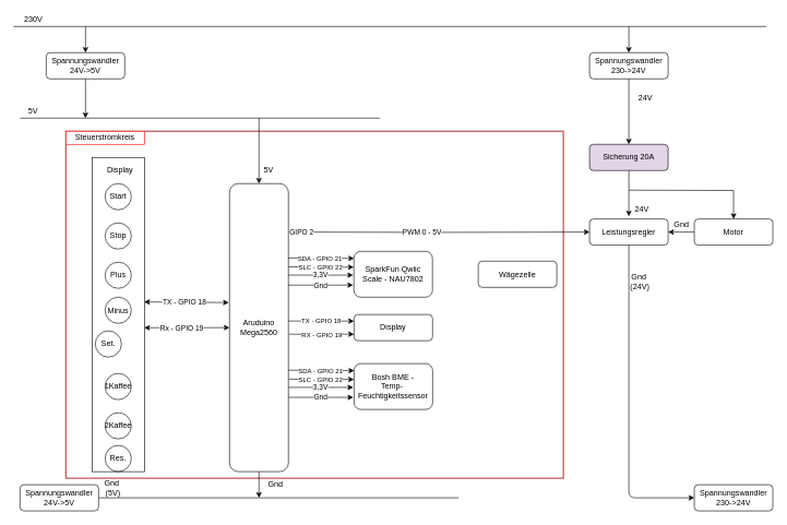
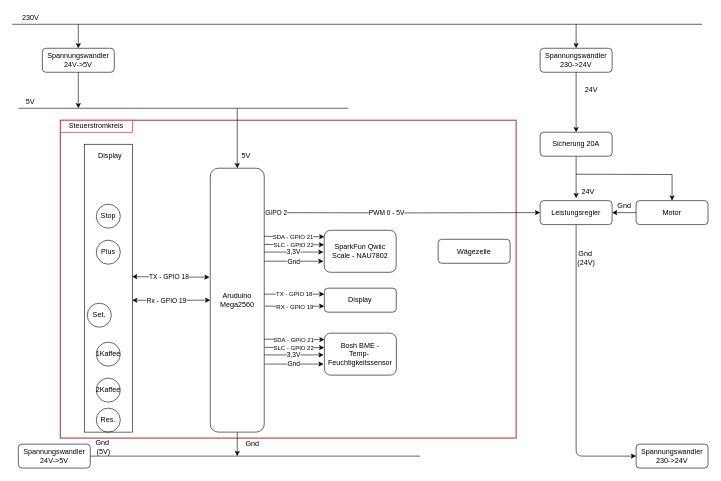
- <mxCell id="49" value="Sicherung 20A" style="rounded=1;whiteSpace=wrap;html=1;fillColor=#e1d5e7;" parent="1" vertex="1"><mxGeometry x="900" y="220" width="120" height="40" as="geometry" /></mxCell>
+ <mxCell id="49" value="Sicherung 20A" style="rounded=1;whiteSpace=wrap;html=1;" parent="1" vertex="1"><mxGeometry x="900" y="220" width="120" height="40" as="geometry" /></mxCell>
- <mxCell id="3" value="Start" style="ellipse;whiteSpace=wrap;html=1;aspect=fixed;" parent="1" vertex="1"><mxGeometry x="160" y="280" width="40" height="40" as="geometry" /></mxCell>
- <mxCell id="6" value="Minus" style="ellipse;whiteSpace=wrap;html=1;aspect=fixed;" parent="1" vertex="1"><mxGeometry x="160" y="453.5" width="40" height="40" as="geometry" /></mxCell>
